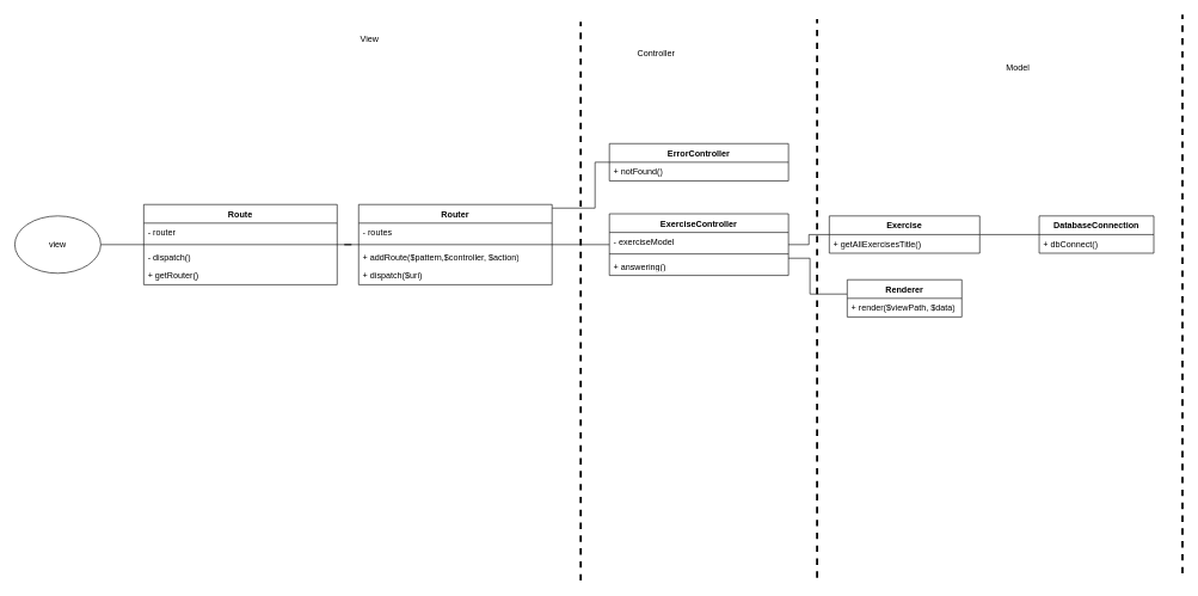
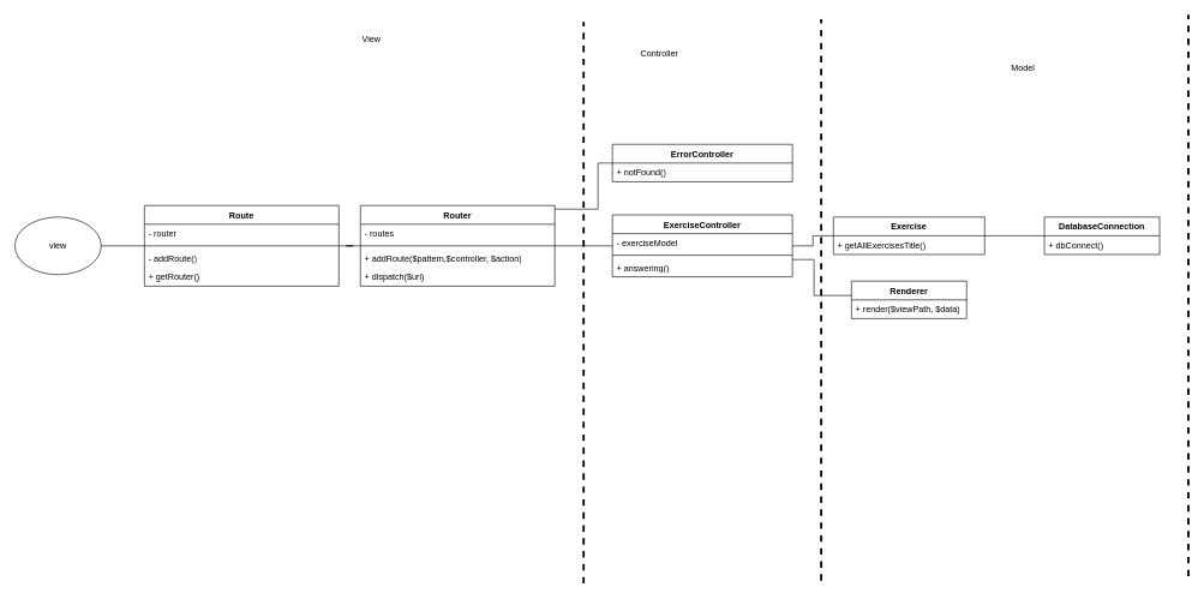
- <mxCell id="30" value="- dispatch()" style="text;strokeColor=none;fillColor=none;align=left;verticalAlign=top;spacingLeft=4;spacingRight=4;overflow=hidden;rotatable=0;points=[[0,0.5],[1,0.5]];portConstraint=eastwest;whiteSpace=wrap;html=1;" parent="27" vertex="1"><mxGeometry y="60" width="270" height="26" as="geometry" /></mxCell>
+ <mxCell id="30" value="- addRoute()" style="text;strokeColor=none;fillColor=none;align=left;verticalAlign=top;spacingLeft=4;spacingRight=4;overflow=hidden;rotatable=0;points=[[0,0.5],[1,0.5]];portConstraint=eastwest;whiteSpace=wrap;html=1;" parent="27" vertex="1"><mxGeometry y="60" width="270" height="26" as="geometry" /></mxCell>
